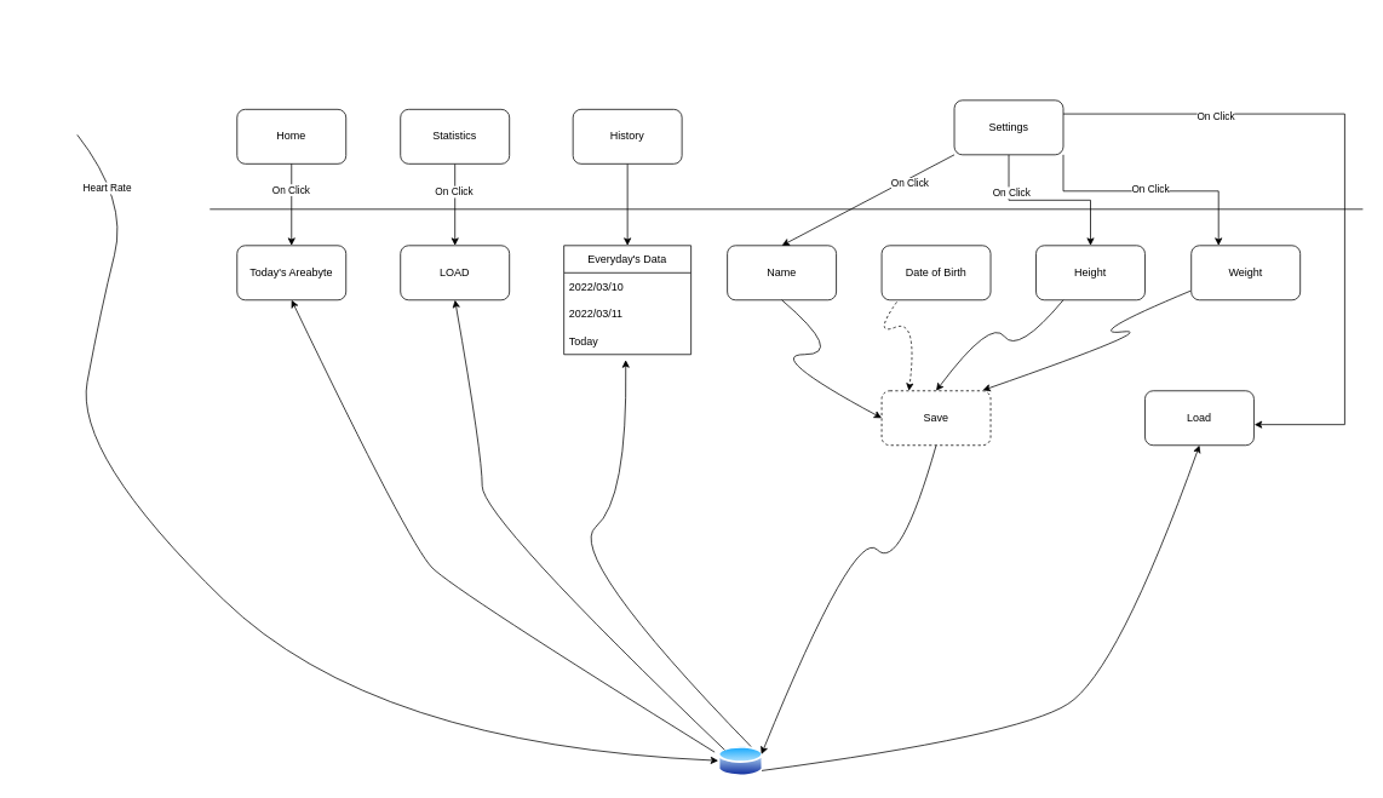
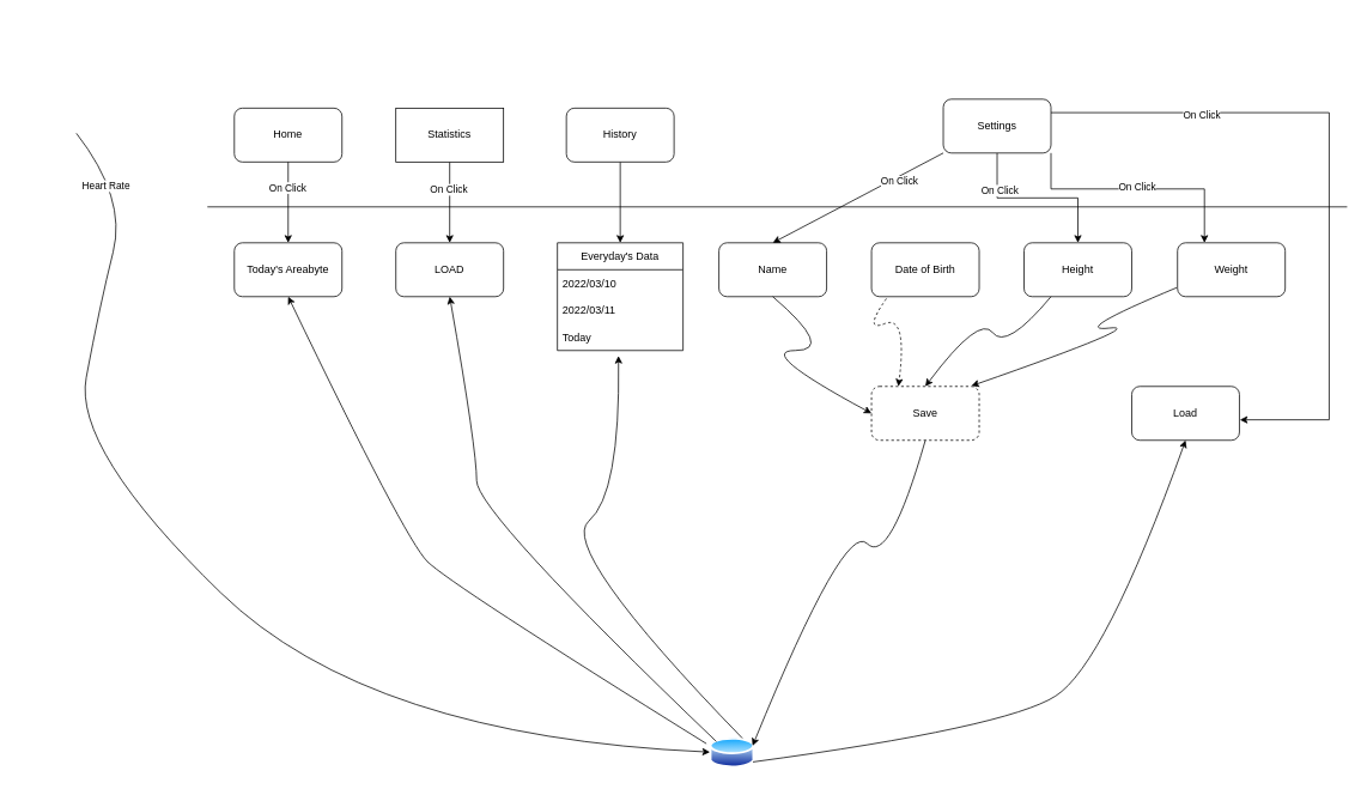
- <mxCell id="5" value="Statistics" style="rounded=1;whiteSpace=wrap;html=1;" parent="1" vertex="1"><mxGeometry x="440" y="120" width="120" height="60" as="geometry" /></mxCell>
+ <mxCell id="5" value="Statistics" style="whiteSpace=wrap;html=1;rounded=0;" parent="1" vertex="1"><mxGeometry x="440" y="120" width="120" height="60" as="geometry" /></mxCell>
